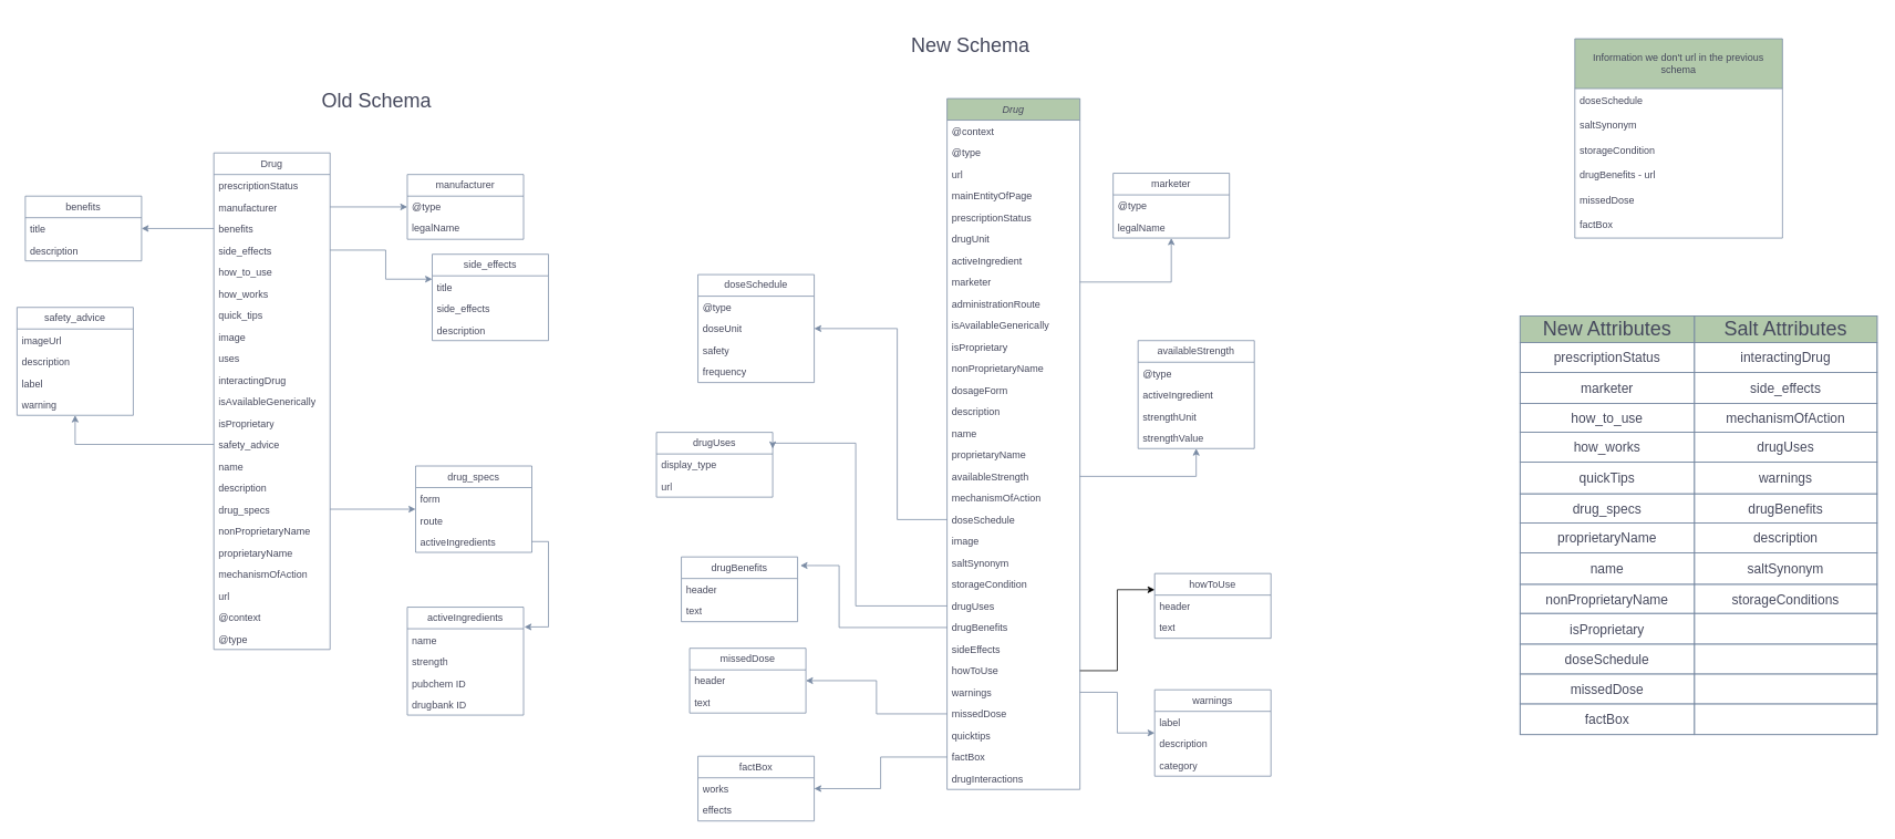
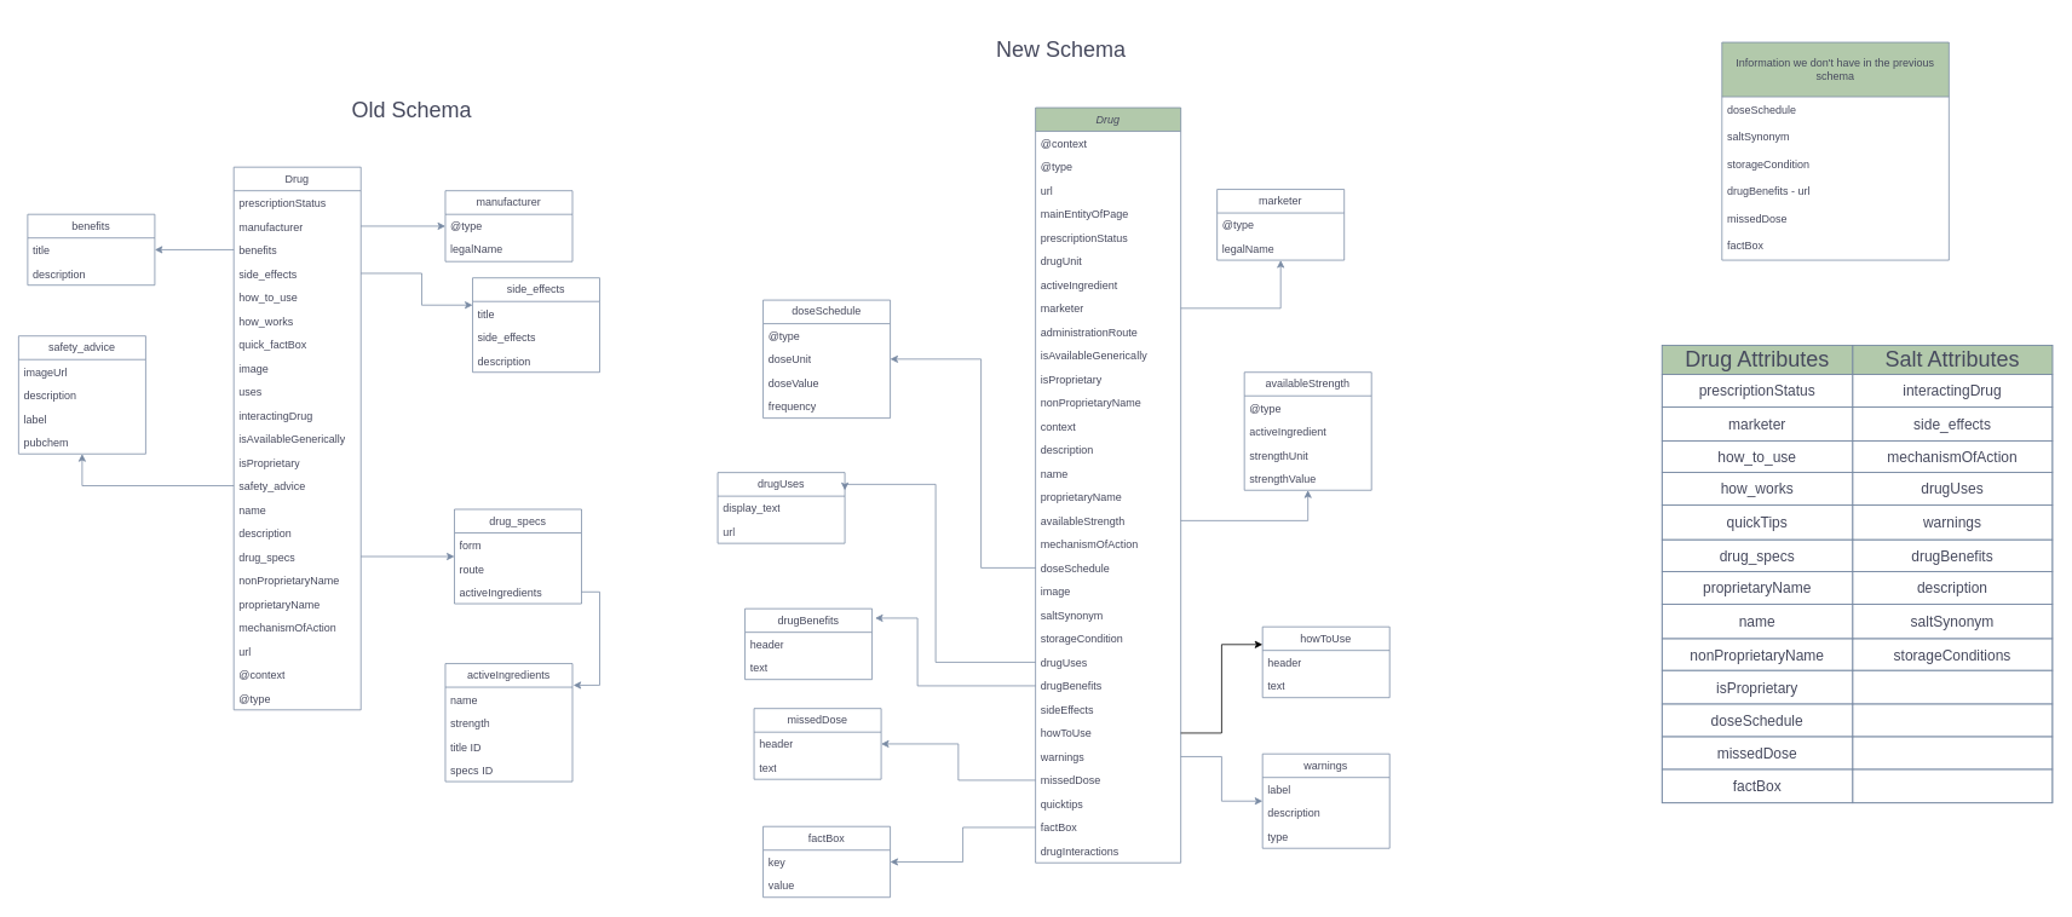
- <mxCell id="70" value="Information we don't url in the previous schema" style="swimlane;fontStyle=0;childLayout=stackLayout;horizontal=1;startSize=60;horizontalStack=0;resizeParent=1;resizeParentMax=0;resizeLast=0;collapsible=1;marginBottom=0;whiteSpace=wrap;html=1;labelBackgroundColor=none;fillColor=#B2C9AB;strokeColor=#788AA3;fontColor=#46495D;" parent="1" vertex="1"><mxGeometry x="1896" y="46" width="250" height="240" as="geometry" /></mxCell>
+ <mxCell id="70" value="Information we don't have in the previous schema" style="swimlane;fontStyle=0;childLayout=stackLayout;horizontal=1;startSize=60;horizontalStack=0;resizeParent=1;resizeParentMax=0;resizeLast=0;collapsible=1;marginBottom=0;whiteSpace=wrap;html=1;labelBackgroundColor=none;fillColor=#B2C9AB;strokeColor=#788AA3;fontColor=#46495D;" parent="1" vertex="1"><mxGeometry x="1896" y="46" width="250" height="240" as="geometry" /></mxCell>
- <mxCell id="89" value="quick_tips" style="text;strokeColor=none;fillColor=none;align=left;verticalAlign=top;spacingLeft=4;spacingRight=4;overflow=hidden;rotatable=0;points=[[0,0.5],[1,0.5]];portConstraint=eastwest;whiteSpace=wrap;html=1;labelBackgroundColor=none;fontColor=#46495D;" parent="82" vertex="1"><mxGeometry y="182" width="140" height="26" as="geometry" /></mxCell>
+ <mxCell id="89" value="quick_factBox" style="text;strokeColor=none;fillColor=none;align=left;verticalAlign=top;spacingLeft=4;spacingRight=4;overflow=hidden;rotatable=0;points=[[0,0.5],[1,0.5]];portConstraint=eastwest;whiteSpace=wrap;html=1;labelBackgroundColor=none;fontColor=#46495D;" parent="82" vertex="1"><mxGeometry y="182" width="140" height="26" as="geometry" /></mxCell>
- <mxCell id="138" value="&lt;font style=&quot;font-size: 24px;&quot;&gt;New Attributes&lt;/font&gt;" style="connectable=0;recursiveResize=0;strokeColor=#788AA3;fillColor=none;align=center;whiteSpace=wrap;html=1;labelBackgroundColor=none;fontColor=#46495D;" parent="137" vertex="1"><mxGeometry width="210" height="32" as="geometry"><mxRectangle width="210" height="32" as="alternateBounds" /></mxGeometry></mxCell>
+ <mxCell id="138" value="&lt;font style=&quot;font-size: 24px;&quot;&gt;Drug Attributes&lt;/font&gt;" style="connectable=0;recursiveResize=0;strokeColor=#788AA3;fillColor=none;align=center;whiteSpace=wrap;html=1;labelBackgroundColor=none;fontColor=#46495D;" parent="137" vertex="1"><mxGeometry width="210" height="32" as="geometry"><mxRectangle width="210" height="32" as="alternateBounds" /></mxGeometry></mxCell>
- <mxCell id="47" value="safety" style="text;strokeColor=none;fillColor=none;align=left;verticalAlign=top;spacingLeft=4;spacingRight=4;overflow=hidden;rotatable=0;points=[[0,0.5],[1,0.5]];portConstraint=eastwest;whiteSpace=wrap;html=1;labelBackgroundColor=none;fontColor=#46495D;" parent="44" vertex="1"><mxGeometry y="78" width="140" height="26" as="geometry" /></mxCell>
+ <mxCell id="47" value="doseValue" style="text;strokeColor=none;fillColor=none;align=left;verticalAlign=top;spacingLeft=4;spacingRight=4;overflow=hidden;rotatable=0;points=[[0,0.5],[1,0.5]];portConstraint=eastwest;whiteSpace=wrap;html=1;labelBackgroundColor=none;fontColor=#46495D;" parent="44" vertex="1"><mxGeometry y="78" width="140" height="26" as="geometry" /></mxCell>
- <mxCell id="15" value="dosageForm" style="text;align=left;verticalAlign=top;spacingLeft=4;spacingRight=4;overflow=hidden;rotatable=0;points=[[0,0.5],[1,0.5]];portConstraint=eastwest;rounded=0;shadow=0;html=0;labelBackgroundColor=none;fontColor=#46495D;" parent="2" vertex="1"><mxGeometry y="338" width="160" height="26" as="geometry" /></mxCell>
+ <mxCell id="15" value="context" style="text;align=left;verticalAlign=top;spacingLeft=4;spacingRight=4;overflow=hidden;rotatable=0;points=[[0,0.5],[1,0.5]];portConstraint=eastwest;rounded=0;shadow=0;html=0;labelBackgroundColor=none;fontColor=#46495D;" parent="2" vertex="1"><mxGeometry y="338" width="160" height="26" as="geometry" /></mxCell>
- <mxCell id="123" value="warning" style="text;strokeColor=none;fillColor=none;align=left;verticalAlign=top;spacingLeft=4;spacingRight=4;overflow=hidden;rotatable=0;points=[[0,0.5],[1,0.5]];portConstraint=eastwest;whiteSpace=wrap;html=1;labelBackgroundColor=none;fontColor=#46495D;" parent="119" vertex="1"><mxGeometry y="104" width="140" height="26" as="geometry" /></mxCell>
+ <mxCell id="123" value="pubchem" style="text;strokeColor=none;fillColor=none;align=left;verticalAlign=top;spacingLeft=4;spacingRight=4;overflow=hidden;rotatable=0;points=[[0,0.5],[1,0.5]];portConstraint=eastwest;whiteSpace=wrap;html=1;labelBackgroundColor=none;fontColor=#46495D;" parent="119" vertex="1"><mxGeometry y="104" width="140" height="26" as="geometry" /></mxCell>
- <mxCell id="79" value="display_type" style="text;strokeColor=none;fillColor=none;align=left;verticalAlign=top;spacingLeft=4;spacingRight=4;overflow=hidden;rotatable=0;points=[[0,0.5],[1,0.5]];portConstraint=eastwest;whiteSpace=wrap;html=1;labelBackgroundColor=none;fontColor=#46495D;" parent="78" vertex="1"><mxGeometry y="26" width="140" height="26" as="geometry" /></mxCell>
+ <mxCell id="79" value="display_text" style="text;strokeColor=none;fillColor=none;align=left;verticalAlign=top;spacingLeft=4;spacingRight=4;overflow=hidden;rotatable=0;points=[[0,0.5],[1,0.5]];portConstraint=eastwest;whiteSpace=wrap;html=1;labelBackgroundColor=none;fontColor=#46495D;" parent="78" vertex="1"><mxGeometry y="26" width="140" height="26" as="geometry" /></mxCell>
- <mxCell id="133" value="pubchem ID" style="text;strokeColor=none;fillColor=none;align=left;verticalAlign=top;spacingLeft=4;spacingRight=4;overflow=hidden;rotatable=0;points=[[0,0.5],[1,0.5]];portConstraint=eastwest;whiteSpace=wrap;html=1;labelBackgroundColor=none;fontColor=#46495D;" parent="130" vertex="1"><mxGeometry y="78" width="140" height="26" as="geometry" /></mxCell>
+ <mxCell id="133" value="title ID" style="text;strokeColor=none;fillColor=none;align=left;verticalAlign=top;spacingLeft=4;spacingRight=4;overflow=hidden;rotatable=0;points=[[0,0.5],[1,0.5]];portConstraint=eastwest;whiteSpace=wrap;html=1;labelBackgroundColor=none;fontColor=#46495D;" parent="130" vertex="1"><mxGeometry y="78" width="140" height="26" as="geometry" /></mxCell>
- <mxCell id="134" value="drugbank ID" style="text;strokeColor=none;fillColor=none;align=left;verticalAlign=top;spacingLeft=4;spacingRight=4;overflow=hidden;rotatable=0;points=[[0,0.5],[1,0.5]];portConstraint=eastwest;whiteSpace=wrap;html=1;labelBackgroundColor=none;fontColor=#46495D;" parent="130" vertex="1"><mxGeometry y="104" width="140" height="26" as="geometry" /></mxCell>
+ <mxCell id="134" value="specs ID" style="text;strokeColor=none;fillColor=none;align=left;verticalAlign=top;spacingLeft=4;spacingRight=4;overflow=hidden;rotatable=0;points=[[0,0.5],[1,0.5]];portConstraint=eastwest;whiteSpace=wrap;html=1;labelBackgroundColor=none;fontColor=#46495D;" parent="130" vertex="1"><mxGeometry y="104" width="140" height="26" as="geometry" /></mxCell>
- <mxCell id="60" value="category" style="text;strokeColor=none;fillColor=none;align=left;verticalAlign=top;spacingLeft=4;spacingRight=4;overflow=hidden;rotatable=0;points=[[0,0.5],[1,0.5]];portConstraint=eastwest;whiteSpace=wrap;html=1;labelBackgroundColor=none;fontColor=#46495D;" parent="57" vertex="1"><mxGeometry y="78" width="140" height="26" as="geometry" /></mxCell>
+ <mxCell id="60" value="type" style="text;strokeColor=none;fillColor=none;align=left;verticalAlign=top;spacingLeft=4;spacingRight=4;overflow=hidden;rotatable=0;points=[[0,0.5],[1,0.5]];portConstraint=eastwest;whiteSpace=wrap;html=1;labelBackgroundColor=none;fontColor=#46495D;" parent="57" vertex="1"><mxGeometry y="78" width="140" height="26" as="geometry" /></mxCell>
- <mxCell id="67" value="works" style="text;strokeColor=none;fillColor=none;align=left;verticalAlign=top;spacingLeft=4;spacingRight=4;overflow=hidden;rotatable=0;points=[[0,0.5],[1,0.5]];portConstraint=eastwest;whiteSpace=wrap;html=1;labelBackgroundColor=none;fontColor=#46495D;" parent="66" vertex="1"><mxGeometry y="26" width="140" height="26" as="geometry" /></mxCell>
+ <mxCell id="67" value="key" style="text;strokeColor=none;fillColor=none;align=left;verticalAlign=top;spacingLeft=4;spacingRight=4;overflow=hidden;rotatable=0;points=[[0,0.5],[1,0.5]];portConstraint=eastwest;whiteSpace=wrap;html=1;labelBackgroundColor=none;fontColor=#46495D;" parent="66" vertex="1"><mxGeometry y="26" width="140" height="26" as="geometry" /></mxCell>
- <mxCell id="68" value="effects" style="text;strokeColor=none;fillColor=none;align=left;verticalAlign=top;spacingLeft=4;spacingRight=4;overflow=hidden;rotatable=0;points=[[0,0.5],[1,0.5]];portConstraint=eastwest;whiteSpace=wrap;html=1;labelBackgroundColor=none;fontColor=#46495D;" parent="66" vertex="1"><mxGeometry y="52" width="140" height="26" as="geometry" /></mxCell>
+ <mxCell id="68" value="value" style="text;strokeColor=none;fillColor=none;align=left;verticalAlign=top;spacingLeft=4;spacingRight=4;overflow=hidden;rotatable=0;points=[[0,0.5],[1,0.5]];portConstraint=eastwest;whiteSpace=wrap;html=1;labelBackgroundColor=none;fontColor=#46495D;" parent="66" vertex="1"><mxGeometry y="52" width="140" height="26" as="geometry" /></mxCell>
